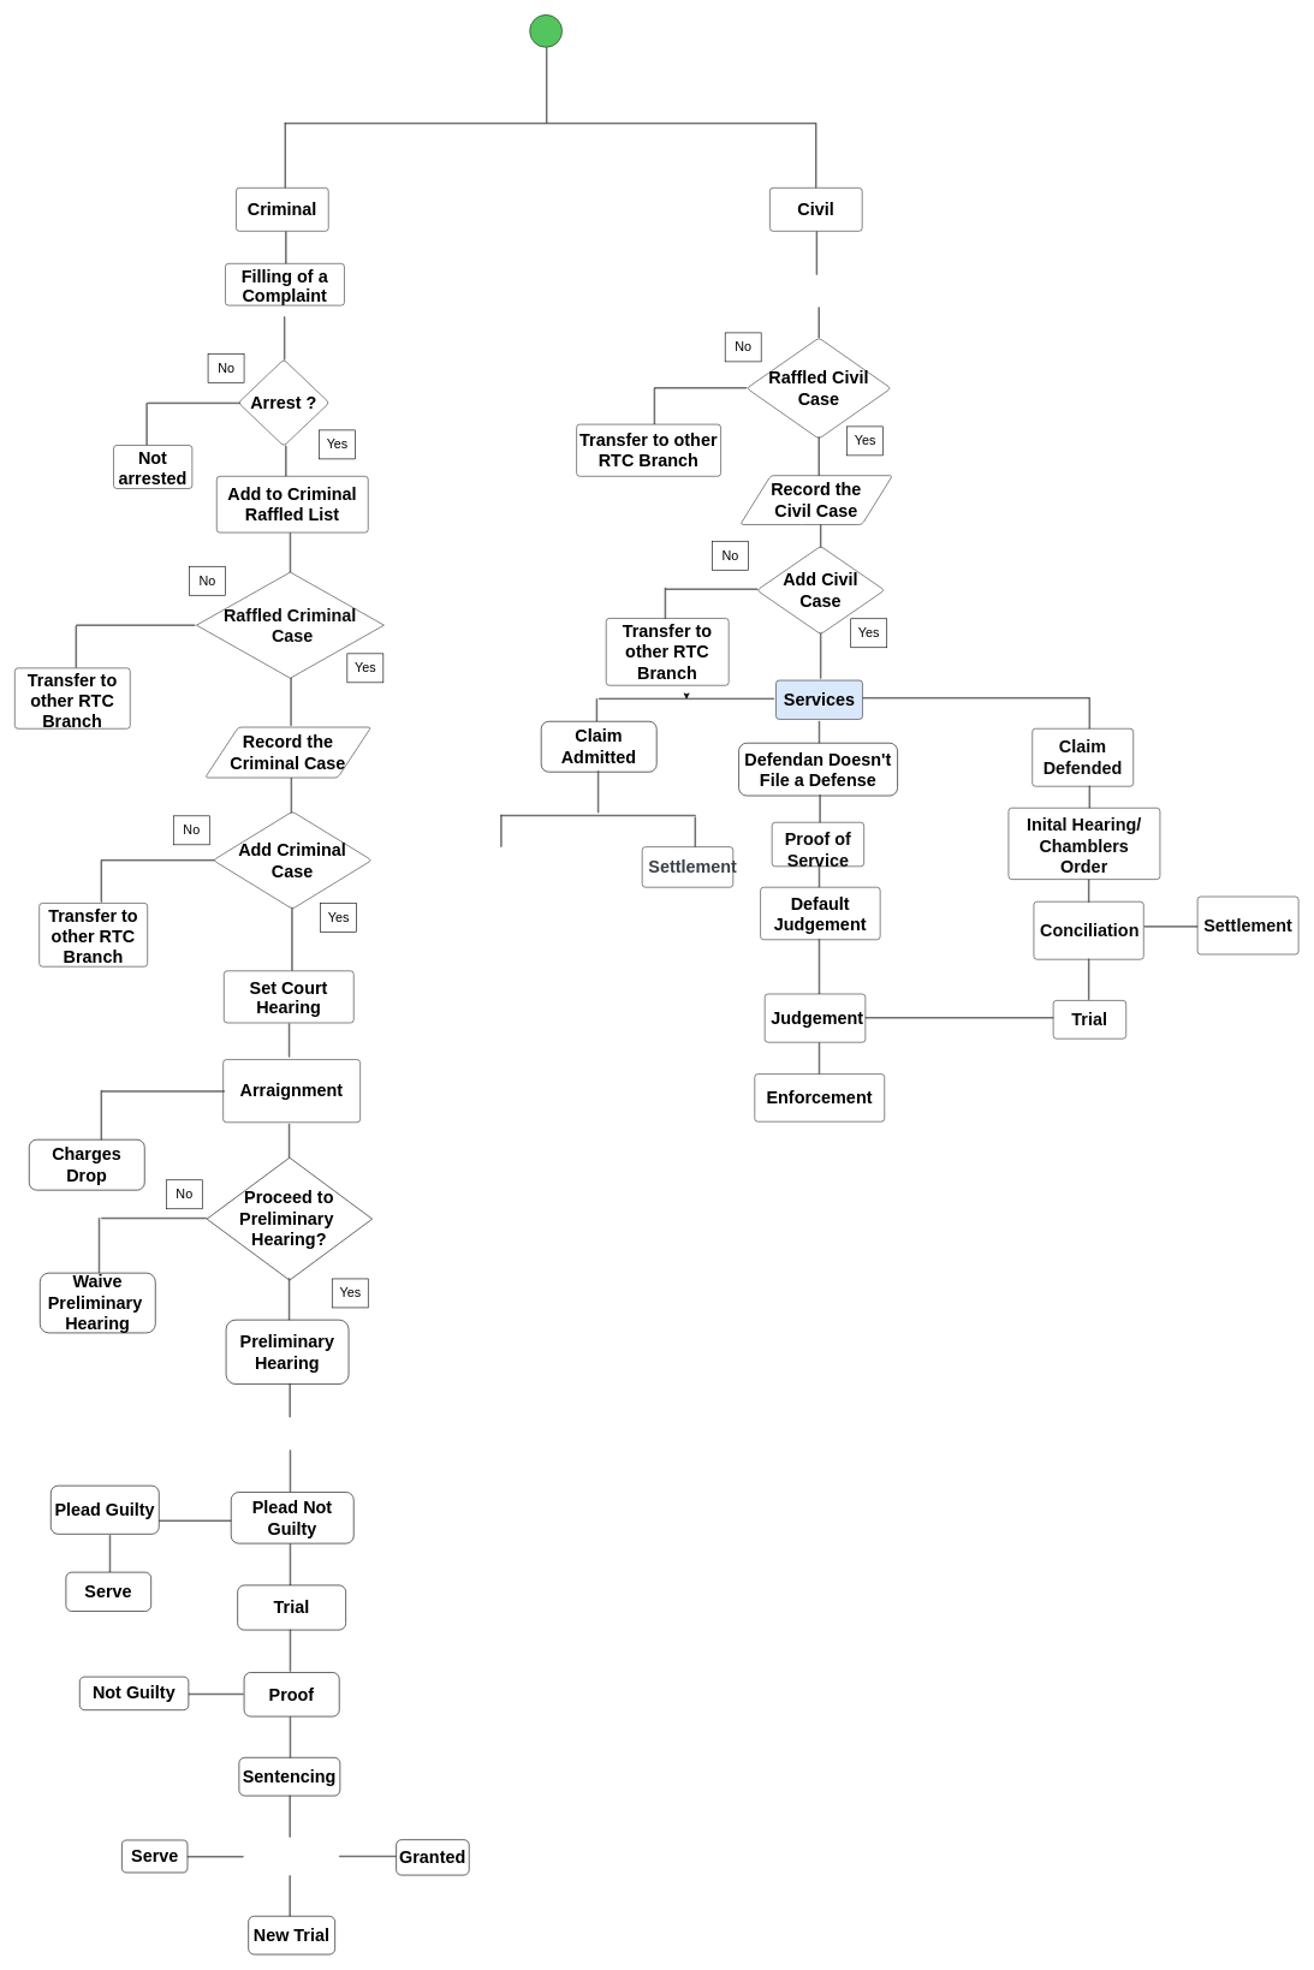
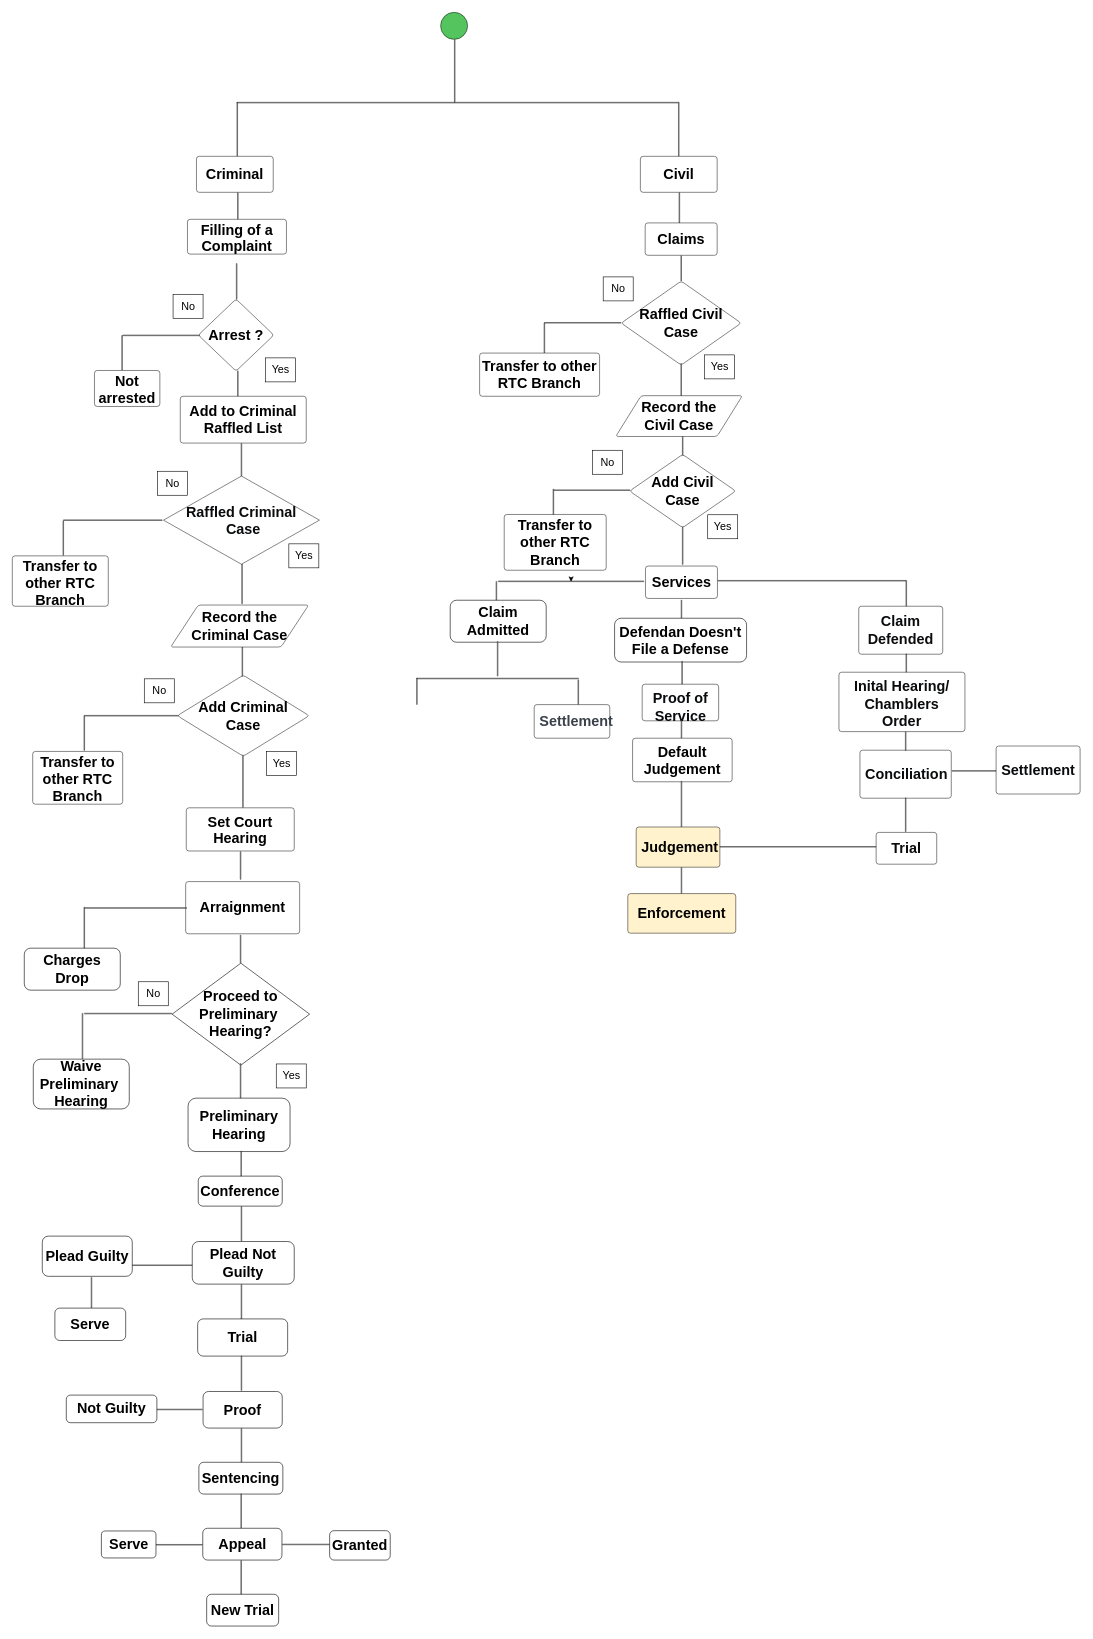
+ <mxCell id="44" value="&lt;b&gt;&lt;font color=&quot;#000000&quot; style=&quot;font-size: 24px;&quot;&gt;Claims&lt;/font&gt;&lt;/b&gt;" style="html=1;overflow=block;blockSpacing=1;whiteSpace=wrap;fontSize=16.7;fontColor=#3a414a;spacing=9;strokeColor=#000000;strokeOpacity=100;rounded=1;absoluteArcSize=1;arcSize=9;strokeWidth=0.8;lucidId=KHuPxdZEf3gm;" parent="1" vertex="1"><mxGeometry x="1075" y="371" width="120" height="54" as="geometry" /></mxCell>
- <mxCell id="95" value="&lt;b&gt;&lt;font color=&quot;#000000&quot; style=&quot;font-size: 24px;&quot;&gt;Services&lt;/font&gt;&lt;/b&gt;" style="html=1;overflow=block;blockSpacing=1;whiteSpace=wrap;fontSize=16.7;fontColor=#3a414a;spacing=9;strokeColor=#000000;strokeOpacity=100;rounded=1;absoluteArcSize=1;arcSize=9;strokeWidth=0.8;lucidId=KHuPGRGKNE3y;fillColor=#dae8fc;" parent="1" vertex="1"><mxGeometry x="1075.5" y="943" width="120" height="54" as="geometry" /></mxCell>
+ <mxCell id="95" value="&lt;b&gt;&lt;font color=&quot;#000000&quot; style=&quot;font-size: 24px;&quot;&gt;Services&lt;/font&gt;&lt;/b&gt;" style="html=1;overflow=block;blockSpacing=1;whiteSpace=wrap;fontSize=16.7;fontColor=#3a414a;spacing=9;strokeColor=#000000;strokeOpacity=100;rounded=1;absoluteArcSize=1;arcSize=9;strokeWidth=0.8;lucidId=KHuPGRGKNE3y;" parent="1" vertex="1"><mxGeometry x="1075.5" y="943" width="120" height="54" as="geometry" /></mxCell>
- <mxCell id="112" value="&lt;font color=&quot;#000000&quot; style=&quot;font-size: 24px;&quot;&gt;&lt;b style=&quot;&quot;&gt;Judgement&lt;/b&gt;&lt;/font&gt;" style="html=1;overflow=block;blockSpacing=1;whiteSpace=wrap;fontSize=16.7;fontColor=#3a414a;spacing=9;strokeColor=#000000;strokeOpacity=100;rounded=1;absoluteArcSize=1;arcSize=9;strokeWidth=0.8;lucidId=KHuPHs273cXw;" parent="1" vertex="1"><mxGeometry x="1060" y="1378" width="139.5" height="67" as="geometry" /></mxCell>
+ <mxCell id="112" value="&lt;font color=&quot;#000000&quot; style=&quot;font-size: 24px;&quot;&gt;&lt;b style=&quot;&quot;&gt;Judgement&lt;/b&gt;&lt;/font&gt;" style="html=1;overflow=block;blockSpacing=1;whiteSpace=wrap;fontSize=16.7;fontColor=#3a414a;spacing=9;strokeColor=#000000;strokeOpacity=100;rounded=1;absoluteArcSize=1;arcSize=9;strokeWidth=0.8;lucidId=KHuPHs273cXw;fillColor=#fff2cc;" parent="1" vertex="1"><mxGeometry x="1060" y="1378" width="139.5" height="67" as="geometry" /></mxCell>
- <mxCell id="114" value="&lt;font color=&quot;#000000&quot; style=&quot;font-size: 24px;&quot;&gt;&lt;b style=&quot;&quot;&gt;Enforcement&lt;/b&gt;&lt;/font&gt;" style="html=1;overflow=block;blockSpacing=1;whiteSpace=wrap;fontSize=16.7;fontColor=#3a414a;spacing=9;strokeColor=#000000;strokeOpacity=100;rounded=1;absoluteArcSize=1;arcSize=9;strokeWidth=0.8;lucidId=KHuPHs273cXw;" parent="1" vertex="1"><mxGeometry x="1046" y="1489" width="180" height="66" as="geometry" /></mxCell>
+ <mxCell id="114" value="&lt;font color=&quot;#000000&quot; style=&quot;font-size: 24px;&quot;&gt;&lt;b style=&quot;&quot;&gt;Enforcement&lt;/b&gt;&lt;/font&gt;" style="html=1;overflow=block;blockSpacing=1;whiteSpace=wrap;fontSize=16.7;fontColor=#3a414a;spacing=9;strokeColor=#000000;strokeOpacity=100;rounded=1;absoluteArcSize=1;arcSize=9;strokeWidth=0.8;lucidId=KHuPHs273cXw;fillColor=#fff2cc;" parent="1" vertex="1"><mxGeometry x="1046" y="1489" width="180" height="66" as="geometry" /></mxCell>
+ <mxCell id="71" value="&lt;b&gt;&lt;font style=&quot;font-size: 24px;&quot;&gt;Conference&lt;/font&gt;&lt;/b&gt;" style="rounded=1;whiteSpace=wrap;html=1;strokeColor=#000000;" parent="1" vertex="1"><mxGeometry x="330" y="1960" width="140" height="50" as="geometry" /></mxCell>
+ <mxCell id="87" value="&lt;b&gt;&lt;font style=&quot;font-size: 24px;&quot;&gt;Appeal&lt;/font&gt;&lt;/b&gt;" style="rounded=1;whiteSpace=wrap;html=1;strokeColor=#000000;" parent="1" vertex="1"><mxGeometry x="337.5" y="2547" width="132" height="53" as="geometry" /></mxCell>
